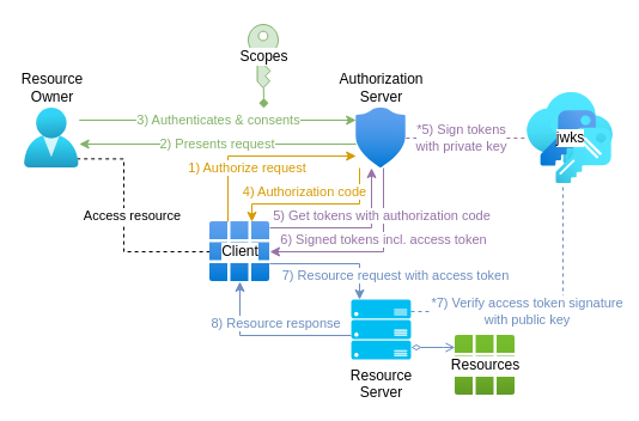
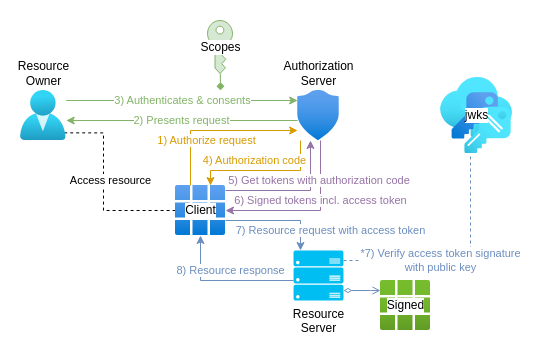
- <mxCell id="17" value="*5) Sign tokens&lt;br&gt;with private key" style="rounded=0;orthogonalLoop=1;jettySize=auto;html=1;edgeStyle=orthogonalEdgeStyle;labelBackgroundColor=default;fillColor=#e1d5e7;strokeColor=#9673a6;fontColor=#9673A6;endArrow=none;endFill=0;dashed=1;" parent="1" source="5" target="16" edge="1"><mxGeometry x="-0.097" relative="1" as="geometry"><mxPoint x="330" y="150" as="sourcePoint" /><mxPoint x="235" y="220" as="targetPoint" /><Array as="points"><mxPoint x="390" y="115" /><mxPoint x="390" y="115" /></Array><mxPoint as="offset" /></mxGeometry></mxCell>
- <mxCell id="18" value="Resources" style="image;aspect=fixed;html=1;points=[];align=center;fontSize=12;image=img/lib/azure2/general/All_Resources.svg;labelPosition=center;verticalLabelPosition=middle;verticalAlign=middle;" vertex="1" parent="1"><mxGeometry x="380" y="280" width="50" height="50" as="geometry" /></mxCell>
+ <mxCell id="18" value="Signed" style="image;aspect=fixed;html=1;points=[];align=center;fontSize=12;image=img/lib/azure2/general/All_Resources.svg;labelPosition=center;verticalLabelPosition=middle;verticalAlign=middle;" vertex="1" parent="1"><mxGeometry x="380" y="280" width="50" height="50" as="geometry" /></mxCell>
